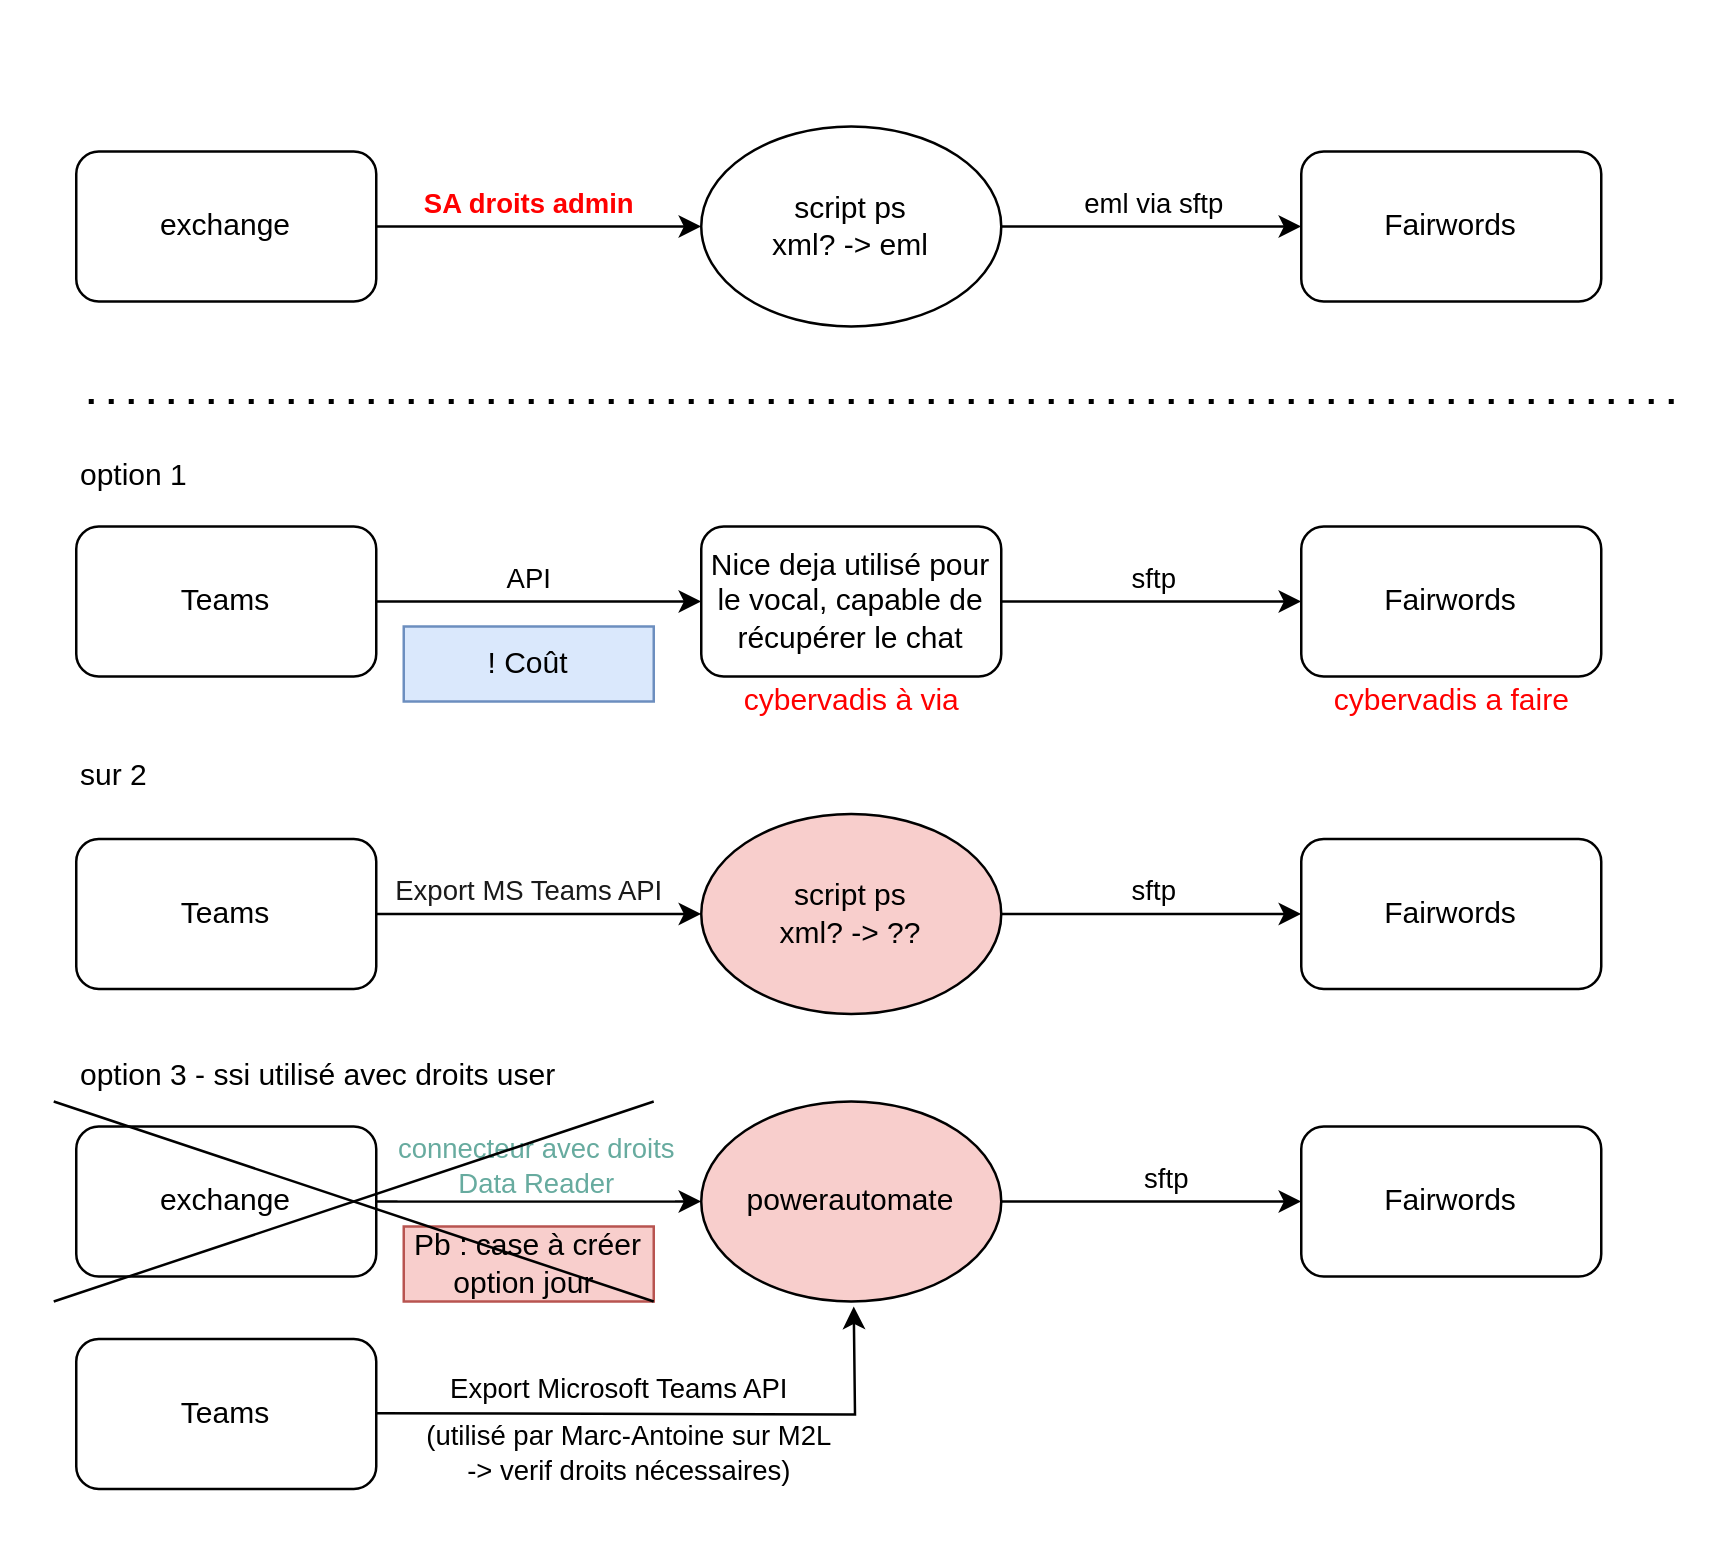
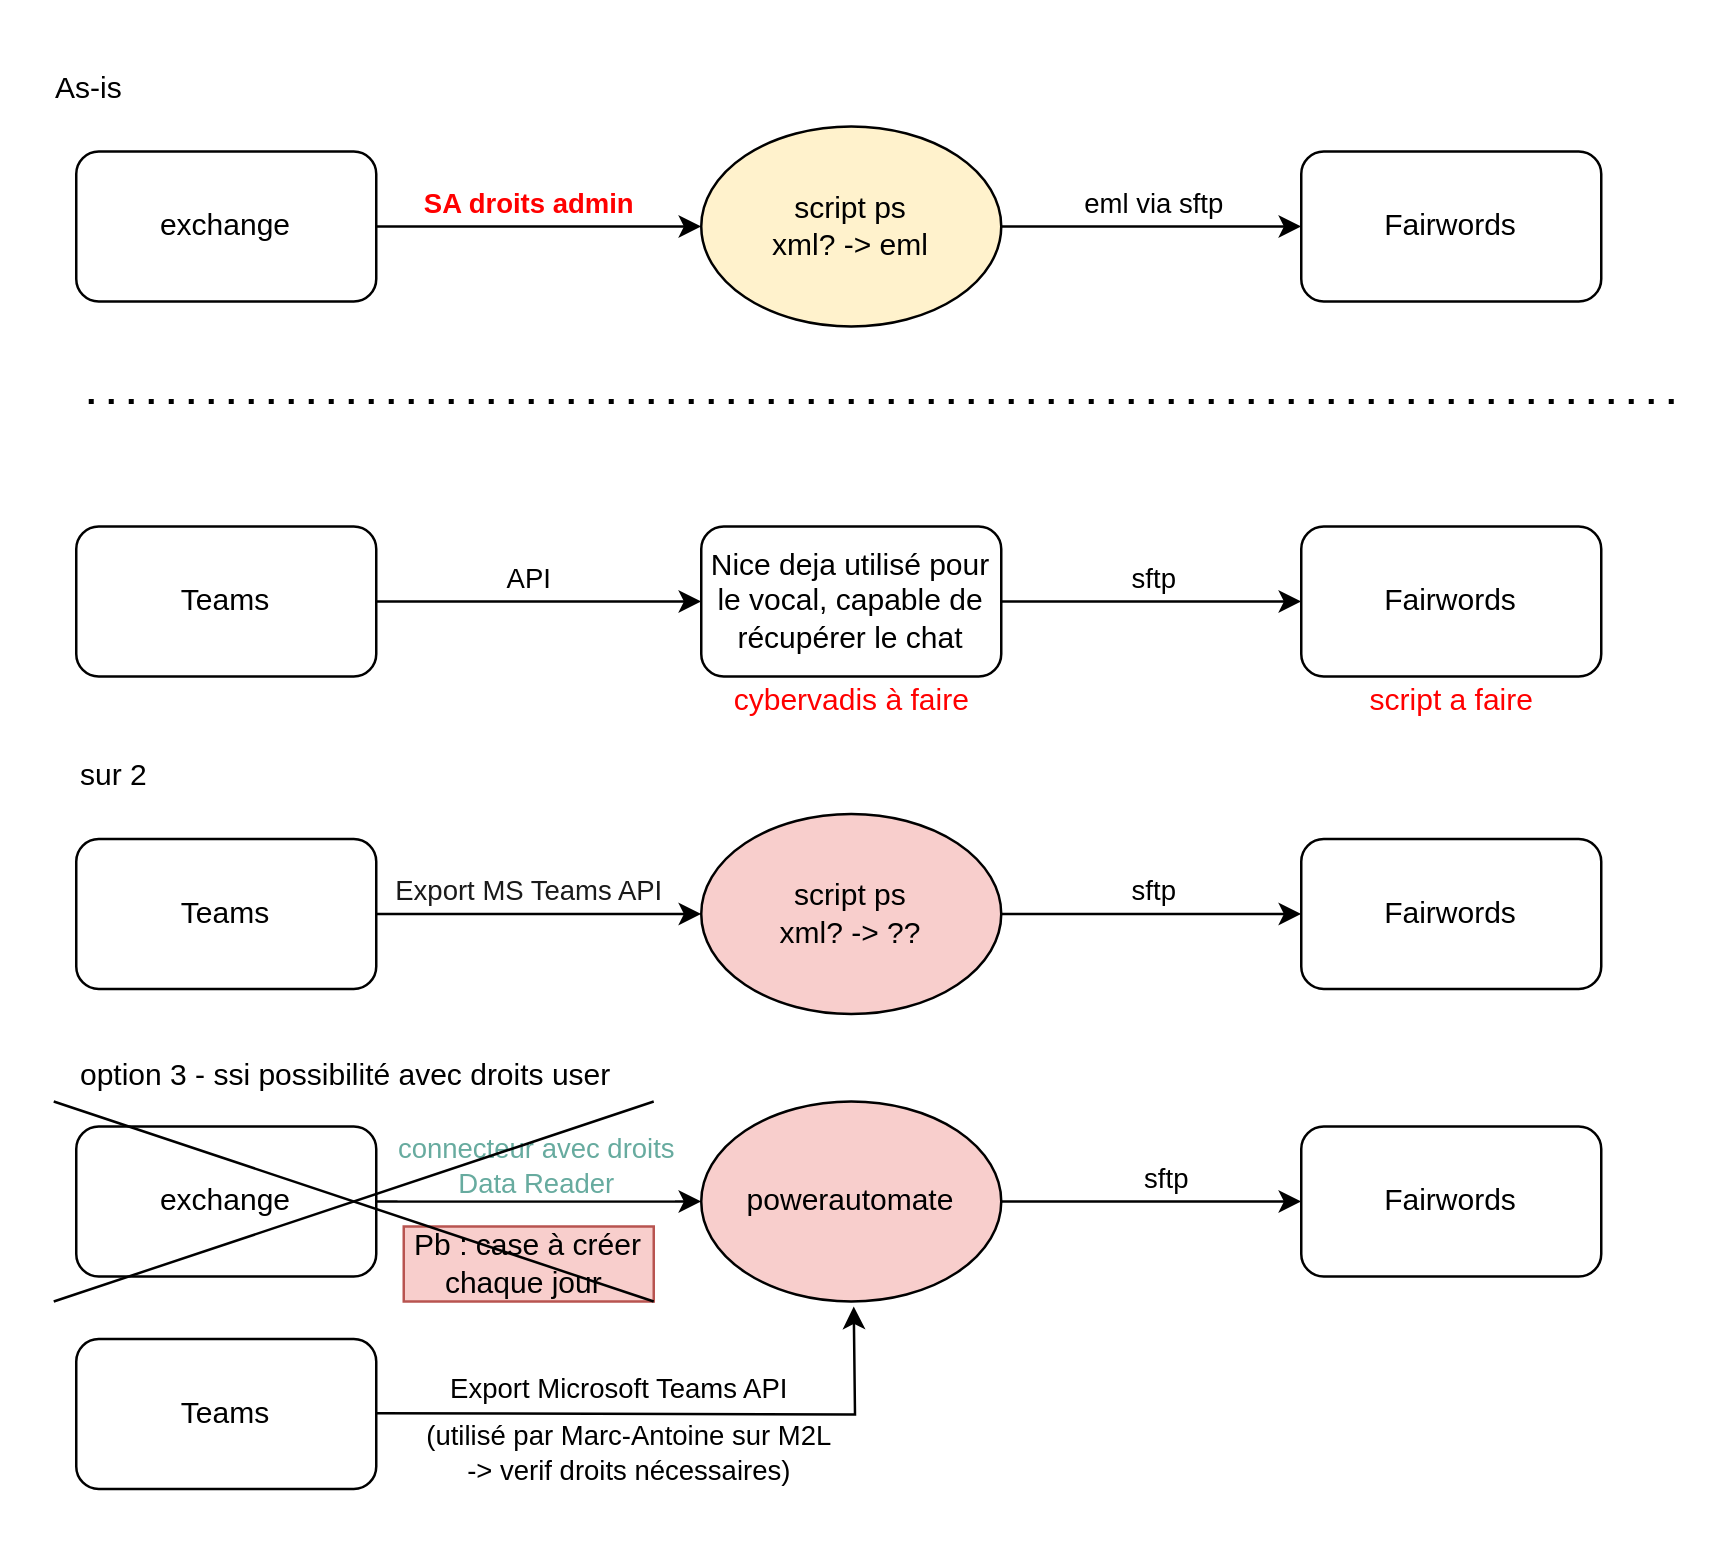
+ <mxCell id="17" value="As-is" style="text;html=1;align=left;verticalAlign=middle;whiteSpace=wrap;rounded=0;" parent="1" vertex="1"><mxGeometry x="20" y="20" width="60" height="30" as="geometry" /></mxCell>
- <mxCell id="8" value="script ps&lt;div&gt;xml? -&amp;gt; eml&lt;/div&gt;" style="ellipse;whiteSpace=wrap;html=1;" parent="1" vertex="1"><mxGeometry x="280" y="50" width="120" height="80" as="geometry" /></mxCell>
+ <mxCell id="8" value="script ps&lt;div&gt;xml? -&amp;gt; eml&lt;/div&gt;" style="ellipse;whiteSpace=wrap;html=1;fillColor=#fff2cc;" parent="1" vertex="1"><mxGeometry x="280" y="50" width="120" height="80" as="geometry" /></mxCell>
- <mxCell id="16" value="option 1" style="text;html=1;align=left;verticalAlign=middle;whiteSpace=wrap;rounded=0;" parent="1" vertex="1"><mxGeometry x="30" y="175" width="60" height="30" as="geometry" /></mxCell>
- <mxCell id="36" value="! Coût" style="text;html=1;align=center;verticalAlign=middle;whiteSpace=wrap;rounded=0;fillColor=#dae8fc;strokeColor=#6c8ebf;" parent="1" vertex="1"><mxGeometry x="161" y="250" width="100" height="30" as="geometry" /></mxCell>
- <mxCell id="28" value="cybervadis à via" style="text;html=1;align=center;verticalAlign=middle;resizable=0;points=[];autosize=1;strokeColor=none;fillColor=none;fontColor=#FF0000;" parent="1" vertex="1"><mxGeometry x="280" y="265" width="120" height="30" as="geometry" /></mxCell>
+ <mxCell id="28" value="cybervadis à faire" style="text;html=1;align=center;verticalAlign=middle;resizable=0;points=[];autosize=1;strokeColor=none;fillColor=none;fontColor=#FF0000;" parent="1" vertex="1"><mxGeometry x="280" y="265" width="120" height="30" as="geometry" /></mxCell>
- <mxCell id="29" value="cybervadis a faire" style="text;html=1;align=center;verticalAlign=middle;resizable=0;points=[];autosize=1;strokeColor=none;fillColor=none;fontColor=#FF0000;" parent="1" vertex="1"><mxGeometry x="520" y="265" width="120" height="30" as="geometry" /></mxCell>
+ <mxCell id="29" value="script a faire" style="text;html=1;align=center;verticalAlign=middle;resizable=0;points=[];autosize=1;strokeColor=none;fillColor=none;fontColor=#FF0000;" parent="1" vertex="1"><mxGeometry x="520" y="265" width="120" height="30" as="geometry" /></mxCell>
- <mxCell id="23" value="option 3 - ssi utilisé avec droits user" style="text;html=1;align=left;verticalAlign=middle;whiteSpace=wrap;rounded=0;" parent="1" vertex="1"><mxGeometry x="30" y="415" width="220" height="30" as="geometry" /></mxCell>
+ <mxCell id="23" value="option 3 - ssi possibilité avec droits user" style="text;html=1;align=left;verticalAlign=middle;whiteSpace=wrap;rounded=0;" parent="1" vertex="1"><mxGeometry x="30" y="415" width="220" height="30" as="geometry" /></mxCell>
- <mxCell id="30" value="Pb : case à créer option jour&amp;nbsp;" style="text;html=1;align=center;verticalAlign=middle;whiteSpace=wrap;rounded=0;fillColor=#f8cecc;strokeColor=#b85450;" parent="1" vertex="1"><mxGeometry x="161" y="490" width="100" height="30" as="geometry" /></mxCell>
+ <mxCell id="30" value="Pb : case à créer chaque jour&amp;nbsp;" style="text;html=1;align=center;verticalAlign=middle;whiteSpace=wrap;rounded=0;fillColor=#f8cecc;strokeColor=#b85450;" parent="1" vertex="1"><mxGeometry x="161" y="490" width="100" height="30" as="geometry" /></mxCell>
